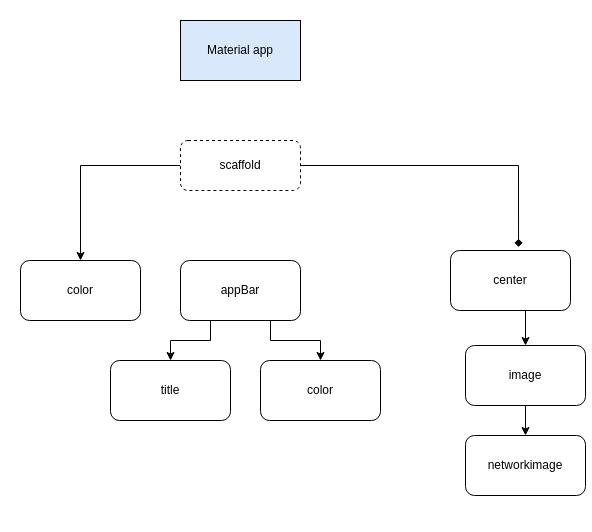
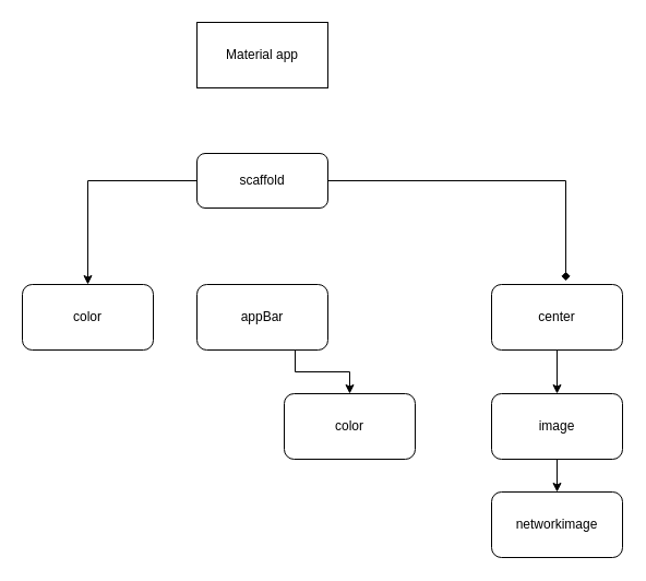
- <mxCell id="2" value="Material app" style="rounded=0;whiteSpace=wrap;html=1;fillColor=#dae8fc;" vertex="1" parent="1"><mxGeometry x="180" y="20" width="120" height="60" as="geometry" /></mxCell>
+ <mxCell id="2" value="Material app" style="rounded=0;whiteSpace=wrap;html=1;" vertex="1" parent="1"><mxGeometry x="180" y="20" width="120" height="60" as="geometry" /></mxCell>
- <mxCell id="4" value="scaffold" style="rounded=1;whiteSpace=wrap;html=1;dashed=1;" vertex="1" parent="1"><mxGeometry x="180" y="140" width="120" height="50" as="geometry" /></mxCell>
+ <mxCell id="4" value="scaffold" style="rounded=1;whiteSpace=wrap;html=1;" vertex="1" parent="1"><mxGeometry x="180" y="140" width="120" height="50" as="geometry" /></mxCell>
- <mxCell id="10" value="center" style="rounded=1;whiteSpace=wrap;html=1;" vertex="1" parent="1"><mxGeometry x="450" y="250" width="120" height="60" as="geometry" /></mxCell>
+ <mxCell id="10" value="center" style="rounded=1;whiteSpace=wrap;html=1;" vertex="1" parent="1"><mxGeometry x="450" y="260" width="120" height="60" as="geometry" /></mxCell>
- <mxCell id="6" style="edgeStyle=orthogonalEdgeStyle;rounded=0;orthogonalLoop=1;jettySize=auto;html=1;exitX=0.25;exitY=1;exitDx=0;exitDy=0;entryX=0.5;entryY=0;entryDx=0;entryDy=0;" edge="1" parent="1" source="8" target="12"><mxGeometry relative="1" as="geometry" /></mxCell>
- <mxCell id="15" value="image" style="rounded=1;whiteSpace=wrap;html=1;" vertex="1" parent="1"><mxGeometry x="465" y="345" width="120" height="60" as="geometry" /></mxCell>
+ <mxCell id="15" value="image" style="rounded=1;whiteSpace=wrap;html=1;" vertex="1" parent="1"><mxGeometry x="450" y="360" width="120" height="60" as="geometry" /></mxCell>
- <mxCell id="12" value="title" style="rounded=1;whiteSpace=wrap;html=1;" vertex="1" parent="1"><mxGeometry x="110" y="360" width="120" height="60" as="geometry" /></mxCell>
- <mxCell id="16" value="networkimage" style="rounded=1;whiteSpace=wrap;html=1;" vertex="1" parent="1"><mxGeometry x="465" y="435" width="120" height="60" as="geometry" /></mxCell>
+ <mxCell id="16" value="networkimage" style="rounded=1;whiteSpace=wrap;html=1;" vertex="1" parent="1"><mxGeometry x="450" y="450" width="120" height="60" as="geometry" /></mxCell>
